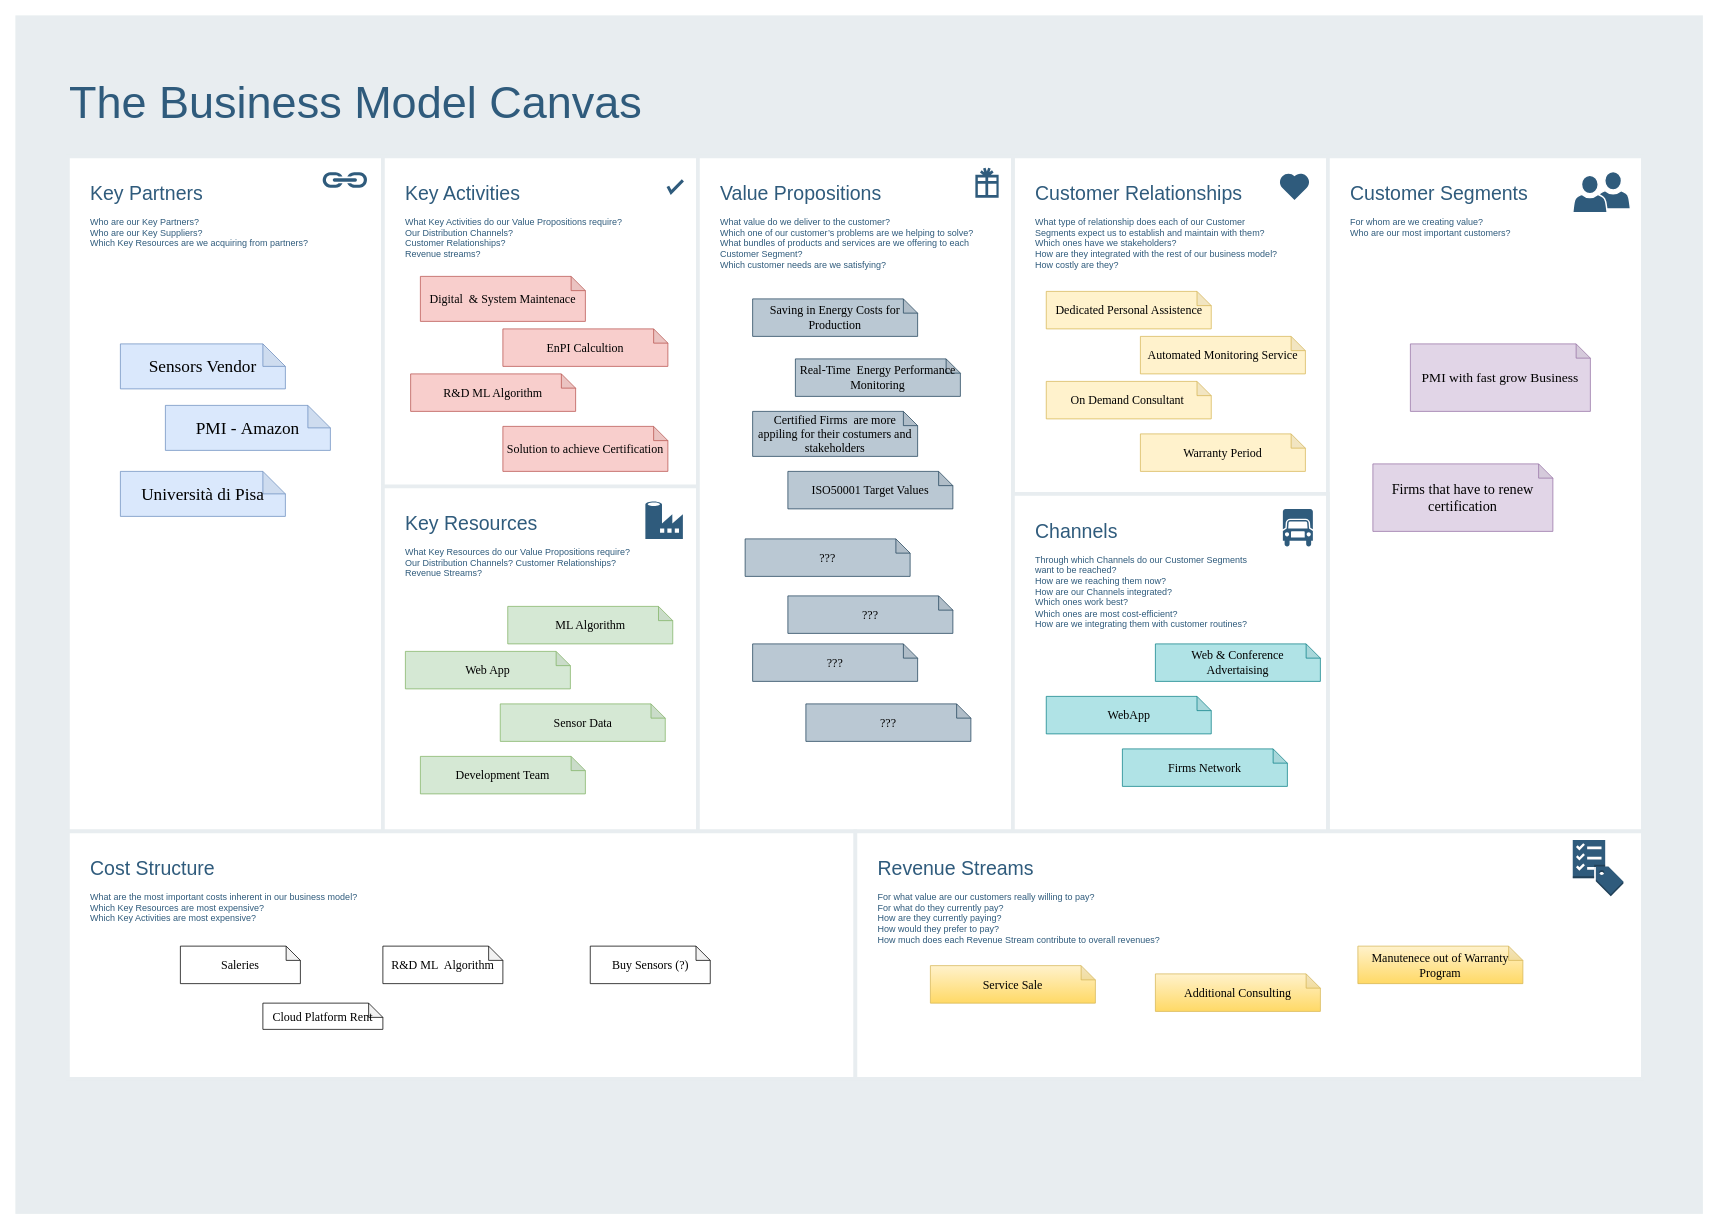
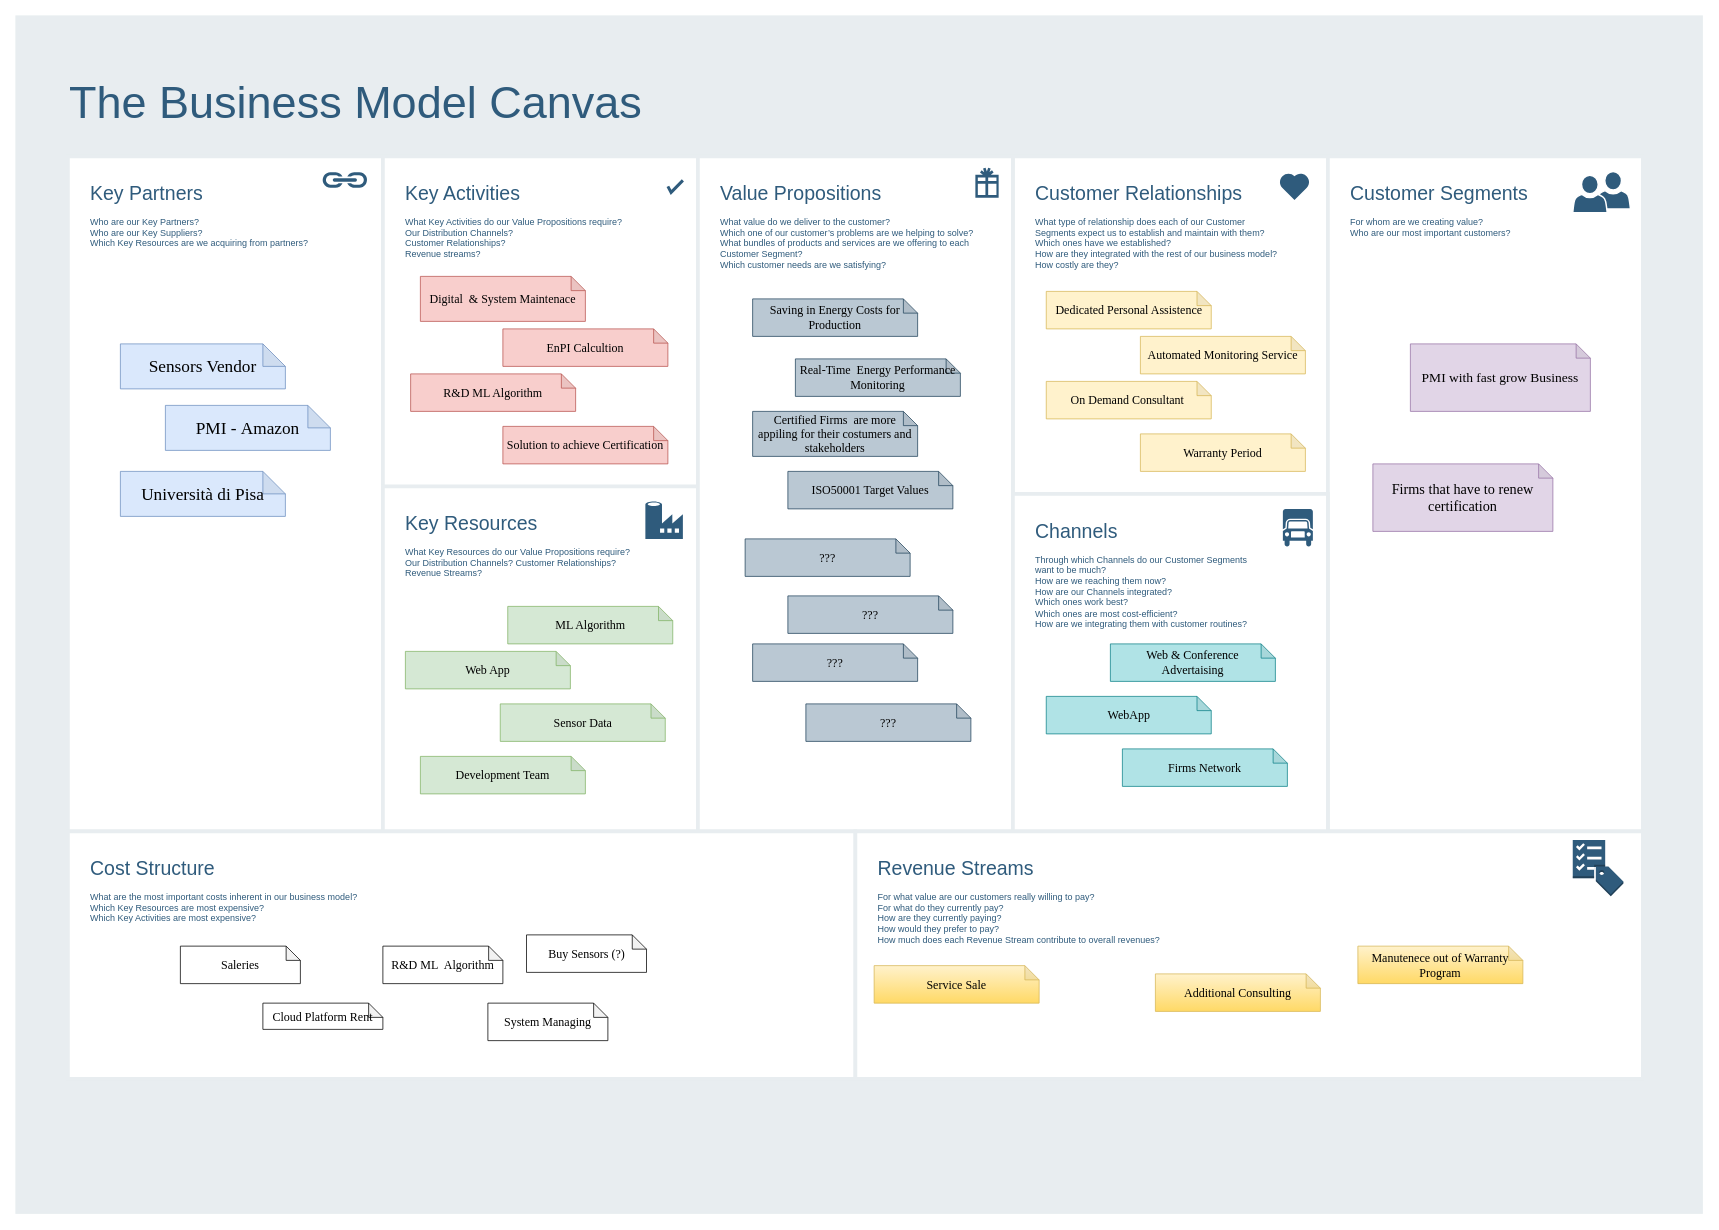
- <mxCell id="3" value="&lt;div style=&quot;font-size: 26px&quot;&gt;&lt;font style=&quot;font-size: 26px&quot;&gt;Customer Relationships&lt;/font&gt;&lt;/div&gt;&lt;div&gt;&lt;br&gt;&lt;/div&gt;&lt;div&gt;What type of relationship does each of our Customer&lt;/div&gt;&lt;div&gt;Segments expect us to establish and maintain with them?&lt;/div&gt;&lt;div&gt;Which ones have we stakeholders?&lt;/div&gt;&lt;div&gt;How are they integrated with the rest of our business model?&lt;/div&gt;&lt;div&gt;How costly are they?&lt;/div&gt;&lt;div&gt;&lt;br&gt;&lt;/div&gt;" style="rounded=0;whiteSpace=wrap;html=1;shadow=0;labelBackgroundColor=none;strokeColor=#e8edf0;strokeWidth=5;fillColor=#ffffff;fontSize=12;fontColor=#2F5B7C;align=left;verticalAlign=top;spacing=30;" parent="1" vertex="1"><mxGeometry x="1350" y="208" width="420" height="450" as="geometry" /></mxCell>
+ <mxCell id="3" value="&lt;div style=&quot;font-size: 26px&quot;&gt;&lt;font style=&quot;font-size: 26px&quot;&gt;Customer Relationships&lt;/font&gt;&lt;/div&gt;&lt;div&gt;&lt;br&gt;&lt;/div&gt;&lt;div&gt;What type of relationship does each of our Customer&lt;/div&gt;&lt;div&gt;Segments expect us to establish and maintain with them?&lt;/div&gt;&lt;div&gt;Which ones have we established?&lt;/div&gt;&lt;div&gt;How are they integrated with the rest of our business model?&lt;/div&gt;&lt;div&gt;How costly are they?&lt;/div&gt;&lt;div&gt;&lt;br&gt;&lt;/div&gt;" style="rounded=0;whiteSpace=wrap;html=1;shadow=0;labelBackgroundColor=none;strokeColor=#e8edf0;strokeWidth=5;fillColor=#ffffff;fontSize=12;fontColor=#2F5B7C;align=left;verticalAlign=top;spacing=30;" parent="1" vertex="1"><mxGeometry x="1350" y="208" width="420" height="450" as="geometry" /></mxCell>
- <mxCell id="31" value="&lt;p style=&quot;margin-top: 0pt ; margin-bottom: 0pt ; direction: ltr ; unicode-bidi: embed ; vertical-align: baseline&quot;&gt;&lt;span style=&quot;font-family: &amp;#34;calibri&amp;#34;&quot;&gt;&lt;font style=&quot;font-size: 16px&quot;&gt;Solution to achieve Certification&lt;/font&gt;&lt;/span&gt;&lt;/p&gt;" style="shape=note;whiteSpace=wrap;html=1;backgroundOutline=1;darkOpacity=0.05;fillColor=#f8cecc;strokeColor=#b85450;size=19;" vertex="1" parent="1"><mxGeometry x="670" y="568" width="220" height="60" as="geometry" /></mxCell>
+ <mxCell id="31" value="&lt;p style=&quot;margin-top: 0pt ; margin-bottom: 0pt ; direction: ltr ; unicode-bidi: embed ; vertical-align: baseline&quot;&gt;&lt;span style=&quot;font-family: &amp;#34;calibri&amp;#34;&quot;&gt;&lt;font style=&quot;font-size: 16px&quot;&gt;Solution to achieve Certification&lt;/font&gt;&lt;/span&gt;&lt;/p&gt;" style="shape=note;whiteSpace=wrap;html=1;backgroundOutline=1;darkOpacity=0.05;fillColor=#f8cecc;strokeColor=#b85450;size=19;" vertex="1" parent="1"><mxGeometry x="670" y="568" width="220" height="50" as="geometry" /></mxCell>
- <mxCell id="10" value="&lt;div&gt;&lt;font style=&quot;font-size: 26px&quot;&gt;Channels&lt;/font&gt;&lt;/div&gt;&lt;div&gt;&lt;br&gt;&lt;/div&gt;&lt;div&gt;Through which Channels do our Customer Segments&lt;/div&gt;&lt;div&gt;want to be reached?&lt;/div&gt;&lt;div&gt;How are we reaching them now?&lt;/div&gt;&lt;div&gt;How are our Channels integrated?&lt;/div&gt;&lt;div&gt;Which ones work best?&lt;/div&gt;&lt;div&gt;Which ones are most cost-efficient?&lt;/div&gt;&lt;div&gt;How are we integrating them with customer routines?&lt;/div&gt;&lt;div style=&quot;font-size: 10px&quot;&gt;&lt;br&gt;&lt;/div&gt;" style="rounded=0;whiteSpace=wrap;html=1;shadow=0;labelBackgroundColor=none;strokeColor=#e8edf0;strokeWidth=5;fillColor=#ffffff;fontSize=12;fontColor=#2F5B7C;align=left;verticalAlign=top;spacing=30;" parent="1" vertex="1"><mxGeometry x="1350" y="658" width="420" height="450" as="geometry" /></mxCell>
+ <mxCell id="10" value="&lt;div&gt;&lt;font style=&quot;font-size: 26px&quot;&gt;Channels&lt;/font&gt;&lt;/div&gt;&lt;div&gt;&lt;br&gt;&lt;/div&gt;&lt;div&gt;Through which Channels do our Customer Segments&lt;/div&gt;&lt;div&gt;want to be much?&lt;/div&gt;&lt;div&gt;How are we reaching them now?&lt;/div&gt;&lt;div&gt;How are our Channels integrated?&lt;/div&gt;&lt;div&gt;Which ones work best?&lt;/div&gt;&lt;div&gt;Which ones are most cost-efficient?&lt;/div&gt;&lt;div&gt;How are we integrating them with customer routines?&lt;/div&gt;&lt;div style=&quot;font-size: 10px&quot;&gt;&lt;br&gt;&lt;/div&gt;" style="rounded=0;whiteSpace=wrap;html=1;shadow=0;labelBackgroundColor=none;strokeColor=#e8edf0;strokeWidth=5;fillColor=#ffffff;fontSize=12;fontColor=#2F5B7C;align=left;verticalAlign=top;spacing=30;" parent="1" vertex="1"><mxGeometry x="1350" y="658" width="420" height="450" as="geometry" /></mxCell>
- <mxCell id="45" value="&lt;p style=&quot;margin-top: 0pt ; margin-bottom: 0pt ; direction: ltr ; unicode-bidi: embed ; vertical-align: baseline&quot;&gt;&lt;font face=&quot;calibri&quot; size=&quot;3&quot;&gt;Web &amp;amp; Conference&lt;/font&gt;&lt;/p&gt;&lt;p style=&quot;margin-top: 0pt ; margin-bottom: 0pt ; direction: ltr ; unicode-bidi: embed ; vertical-align: baseline&quot;&gt;&lt;font face=&quot;calibri&quot; size=&quot;3&quot;&gt;Advertaising&lt;/font&gt;&lt;/p&gt;" style="shape=note;whiteSpace=wrap;html=1;backgroundOutline=1;darkOpacity=0.05;size=19;fillColor=#b0e3e6;strokeColor=#0e8088;" vertex="1" parent="1"><mxGeometry x="1540" y="858" width="220" height="50" as="geometry" /></mxCell>
+ <mxCell id="45" value="&lt;p style=&quot;margin-top: 0pt ; margin-bottom: 0pt ; direction: ltr ; unicode-bidi: embed ; vertical-align: baseline&quot;&gt;&lt;font face=&quot;calibri&quot; size=&quot;3&quot;&gt;Web &amp;amp; Conference&lt;/font&gt;&lt;/p&gt;&lt;p style=&quot;margin-top: 0pt ; margin-bottom: 0pt ; direction: ltr ; unicode-bidi: embed ; vertical-align: baseline&quot;&gt;&lt;font face=&quot;calibri&quot; size=&quot;3&quot;&gt;Advertaising&lt;/font&gt;&lt;/p&gt;" style="shape=note;whiteSpace=wrap;html=1;backgroundOutline=1;darkOpacity=0.05;size=19;fillColor=#b0e3e6;strokeColor=#0e8088;" vertex="1" parent="1"><mxGeometry x="1480" y="858" width="220" height="50" as="geometry" /></mxCell>
- <mxCell id="56" value="&lt;p style=&quot;margin-top: 0pt ; margin-bottom: 0pt ; direction: ltr ; unicode-bidi: embed ; vertical-align: baseline&quot;&gt;&lt;font face=&quot;calibri&quot; size=&quot;3&quot;&gt;Buy Sensors (?)&lt;/font&gt;&lt;/p&gt;" style="shape=note;whiteSpace=wrap;html=1;backgroundOutline=1;darkOpacity=0.05;size=19;" vertex="1" parent="1"><mxGeometry x="786.5" y="1261" width="160" height="50" as="geometry" /></mxCell>
+ <mxCell id="56" value="&lt;p style=&quot;margin-top: 0pt ; margin-bottom: 0pt ; direction: ltr ; unicode-bidi: embed ; vertical-align: baseline&quot;&gt;&lt;font face=&quot;calibri&quot; size=&quot;3&quot;&gt;Buy Sensors (?)&lt;/font&gt;&lt;/p&gt;" style="shape=note;whiteSpace=wrap;html=1;backgroundOutline=1;darkOpacity=0.05;size=19;" vertex="1" parent="1"><mxGeometry x="701.5" y="1246" width="160" height="50" as="geometry" /></mxCell>
- <mxCell id="57" value="&lt;p style=&quot;margin-top: 0pt ; margin-bottom: 0pt ; direction: ltr ; unicode-bidi: embed ; vertical-align: baseline&quot;&gt;&lt;font face=&quot;calibri&quot; size=&quot;3&quot;&gt;Service Sale&lt;/font&gt;&lt;/p&gt;" style="shape=note;whiteSpace=wrap;html=1;backgroundOutline=1;darkOpacity=0.05;fillColor=#fff2cc;strokeColor=#d6b656;size=19;gradientColor=#ffd966;" vertex="1" parent="1"><mxGeometry x="1240" y="1287" width="220" height="50" as="geometry" /></mxCell>
+ <mxCell id="57" value="&lt;p style=&quot;margin-top: 0pt ; margin-bottom: 0pt ; direction: ltr ; unicode-bidi: embed ; vertical-align: baseline&quot;&gt;&lt;font face=&quot;calibri&quot; size=&quot;3&quot;&gt;Service Sale&lt;/font&gt;&lt;/p&gt;" style="shape=note;whiteSpace=wrap;html=1;backgroundOutline=1;darkOpacity=0.05;fillColor=#fff2cc;strokeColor=#d6b656;size=19;gradientColor=#ffd966;" vertex="1" parent="1"><mxGeometry x="1165" y="1287" width="220" height="50" as="geometry" /></mxCell>
+ <mxCell id="54" value="&lt;p style=&quot;margin-top: 0pt ; margin-bottom: 0pt ; direction: ltr ; unicode-bidi: embed ; vertical-align: baseline&quot;&gt;&lt;font face=&quot;calibri&quot; size=&quot;3&quot;&gt;System Managing&lt;/font&gt;&lt;/p&gt;" style="shape=note;whiteSpace=wrap;html=1;backgroundOutline=1;darkOpacity=0.05;size=19;" vertex="1" parent="1"><mxGeometry x="650" y="1337" width="160" height="50" as="geometry" /></mxCell>
